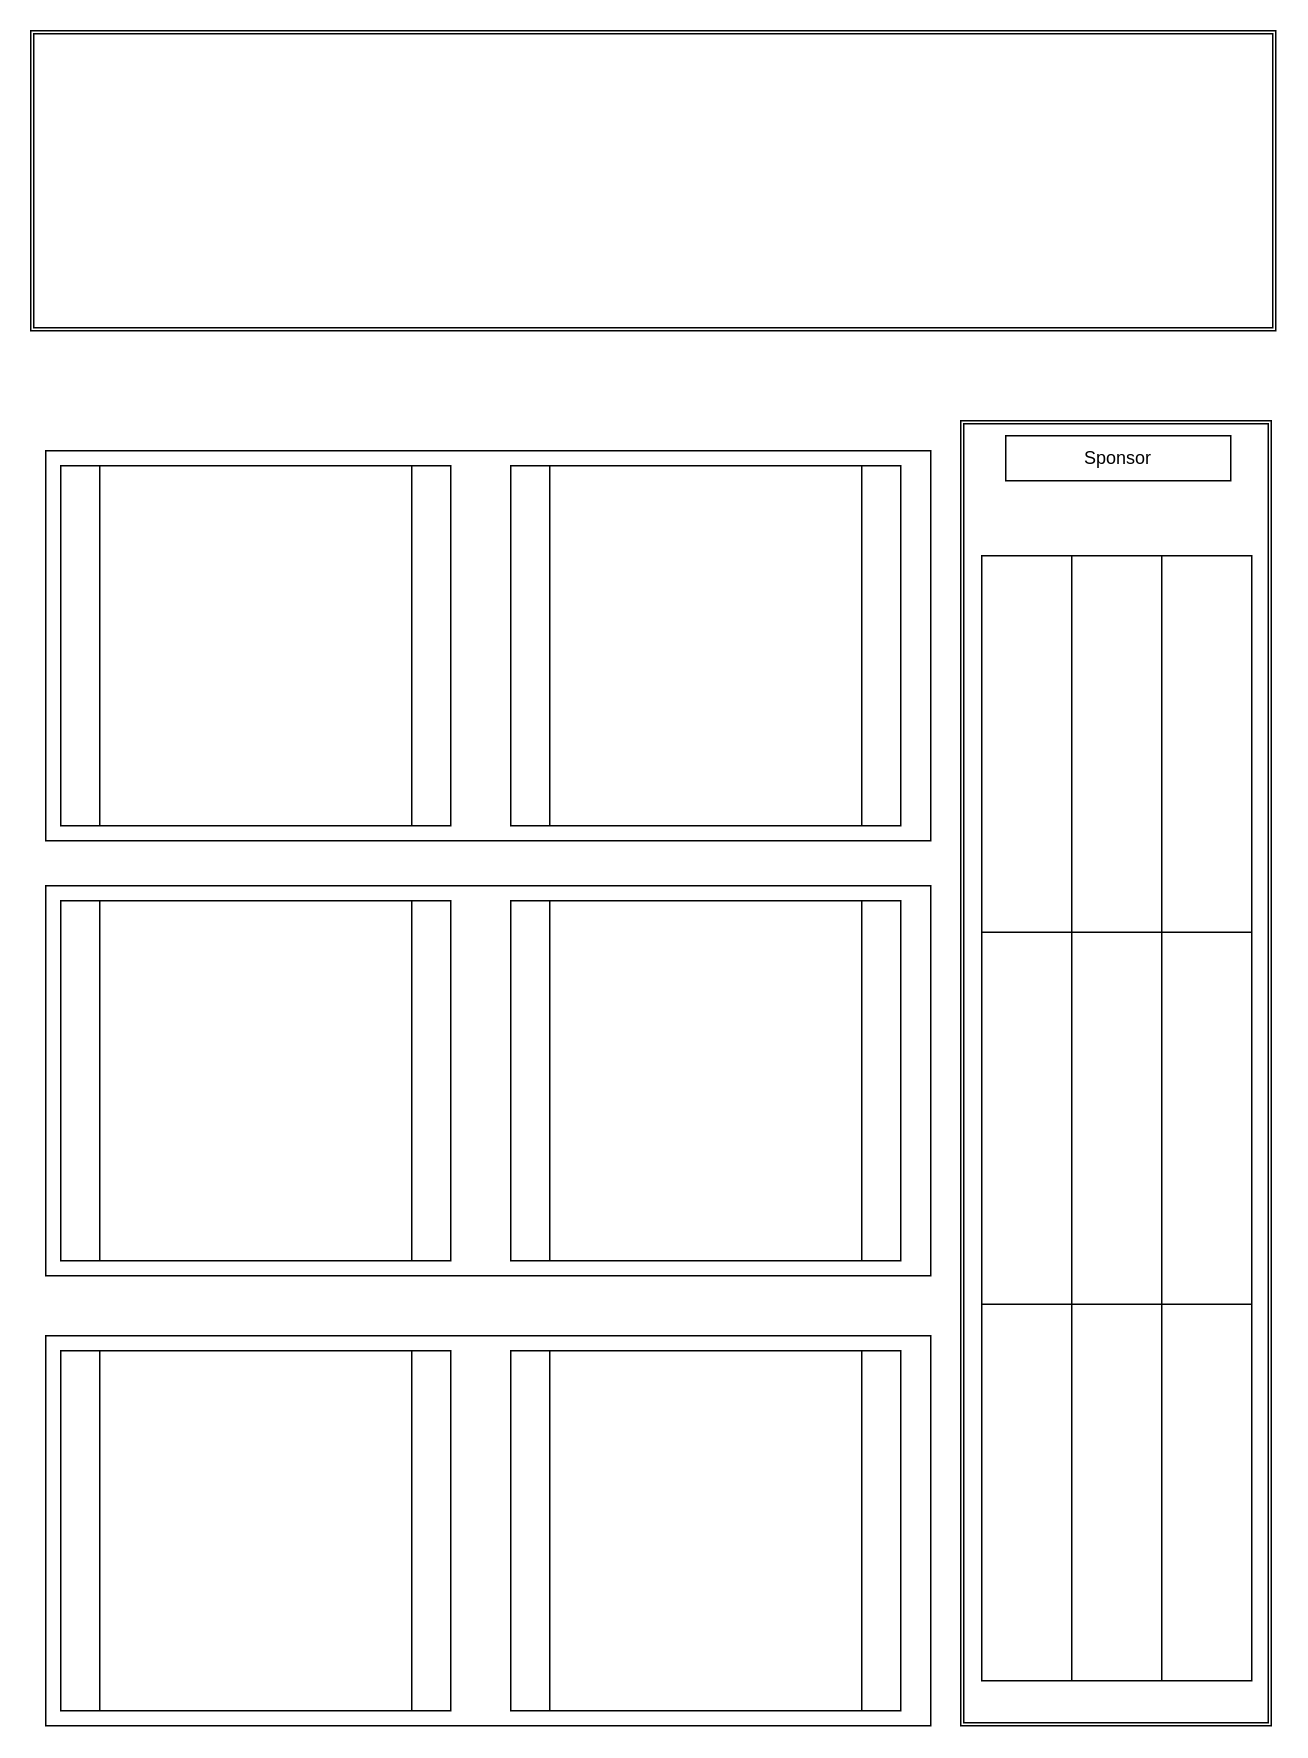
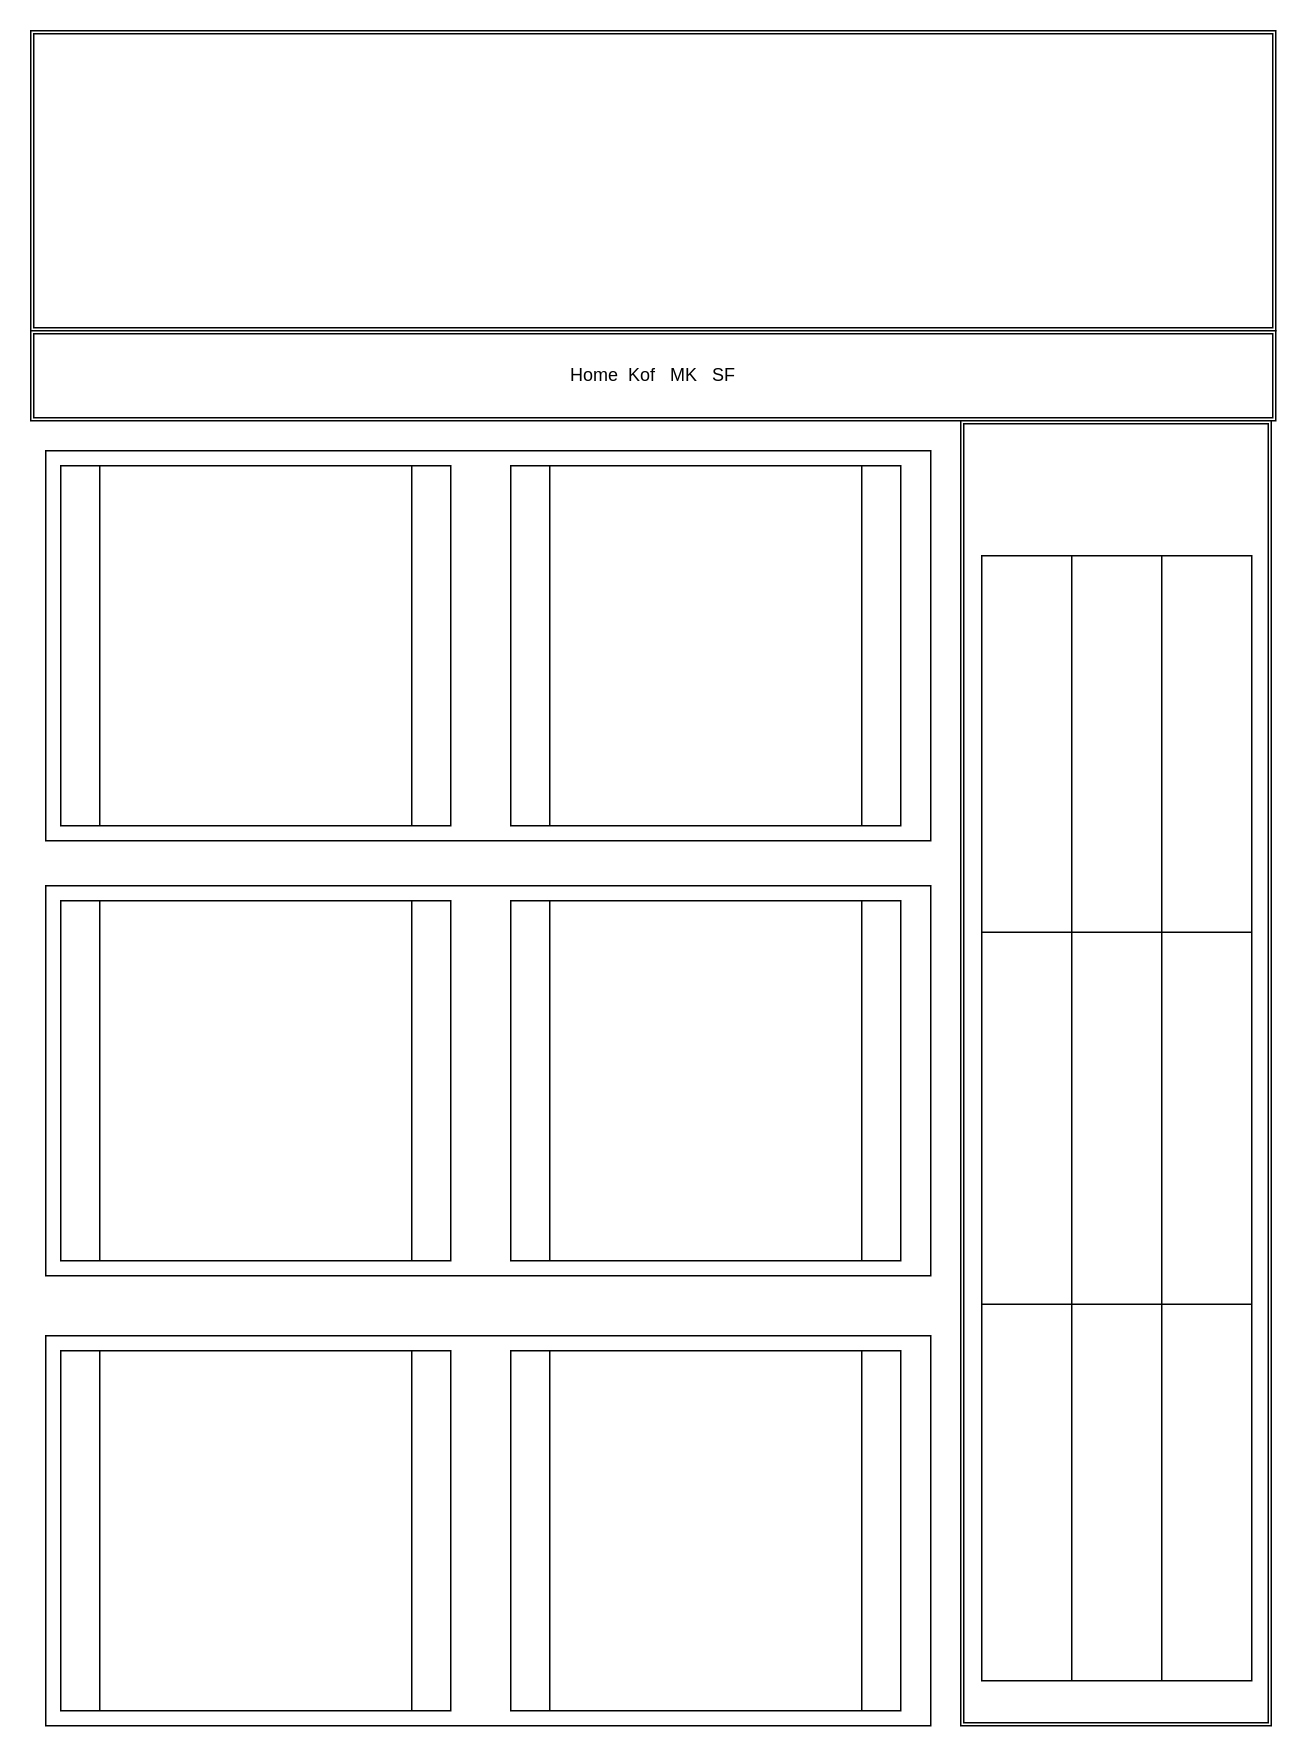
+ <mxCell id="3" value="Home&lt;span style=&quot;white-space: pre;&quot;&gt; &lt;/span&gt;&lt;span style=&quot;white-space: pre;&quot;&gt; &lt;/span&gt;Kof&lt;span style=&quot;white-space: pre;&quot;&gt; &lt;/span&gt;&lt;span style=&quot;white-space: pre;&quot;&gt; &lt;/span&gt;&lt;span style=&quot;white-space: pre;&quot;&gt; &lt;/span&gt;MK&lt;span style=&quot;white-space: pre;&quot;&gt; &lt;/span&gt;&lt;span style=&quot;white-space: pre;&quot;&gt; &lt;/span&gt;&lt;span style=&quot;white-space: pre;&quot;&gt; &lt;/span&gt;SF" style="shape=ext;double=1;rounded=0;whiteSpace=wrap;html=1;" vertex="1" parent="1"><mxGeometry y="220" width="830" height="60" as="geometry" x="20" /></mxCell>
- <mxCell id="18" value="Sponsor" style="rounded=0;whiteSpace=wrap;html=1;" vertex="1" parent="1"><mxGeometry x="670" y="290" width="150" height="30" as="geometry" /></mxCell>
